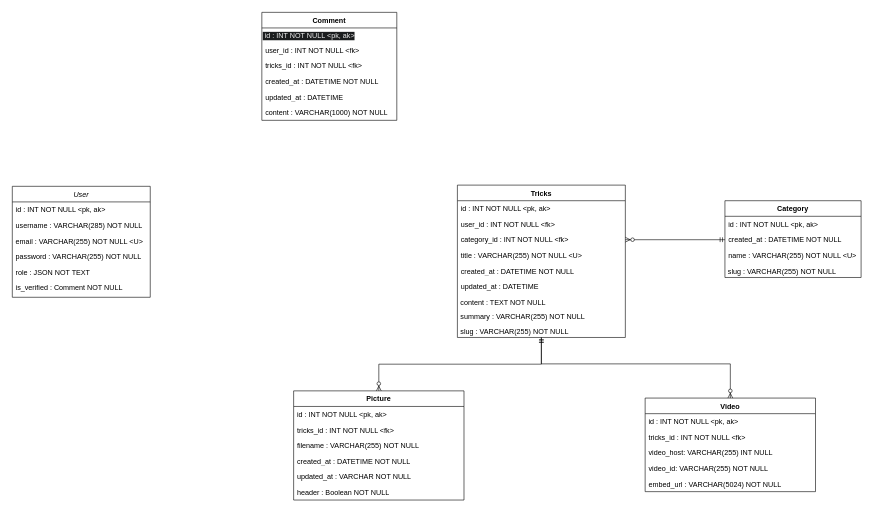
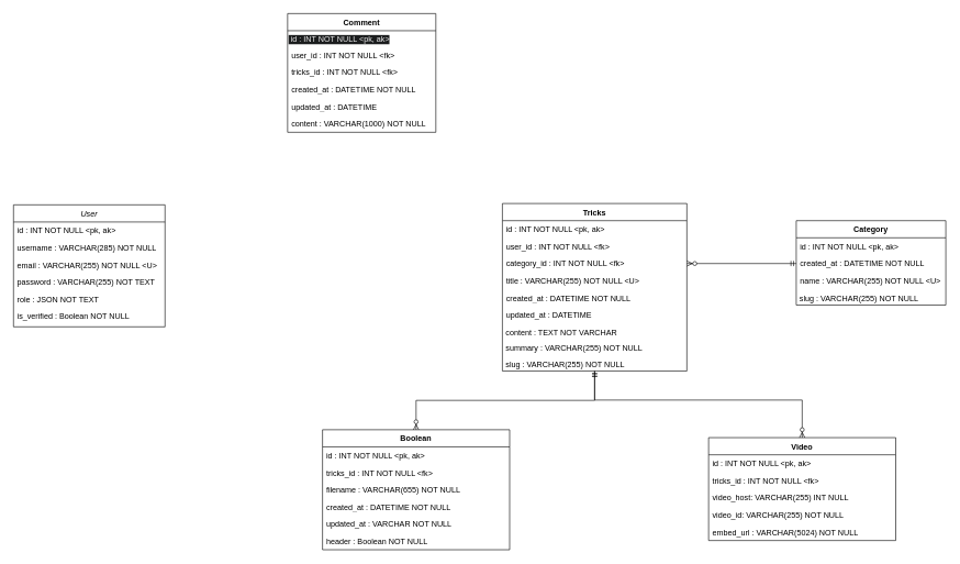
- <mxCell id="6" value="password : VARCHAR(255) NOT NULL" style="text;align=left;verticalAlign=top;spacingLeft=4;spacingRight=4;overflow=hidden;rotatable=0;points=[[0,0.5],[1,0.5]];portConstraint=eastwest;rounded=0;shadow=0;html=0;" parent="2" vertex="1"><mxGeometry y="104" width="230" height="26" as="geometry" /></mxCell>
+ <mxCell id="6" value="password : VARCHAR(255) NOT TEXT" style="text;align=left;verticalAlign=top;spacingLeft=4;spacingRight=4;overflow=hidden;rotatable=0;points=[[0,0.5],[1,0.5]];portConstraint=eastwest;rounded=0;shadow=0;html=0;" parent="2" vertex="1"><mxGeometry y="104" width="230" height="26" as="geometry" /></mxCell>
- <mxCell id="8" value="is_verified : Comment NOT NULL" style="text;align=left;verticalAlign=top;spacingLeft=4;spacingRight=4;overflow=hidden;rotatable=0;points=[[0,0.5],[1,0.5]];portConstraint=eastwest;rounded=0;shadow=0;html=0;" parent="2" vertex="1"><mxGeometry y="156" width="230" height="26" as="geometry" /></mxCell>
+ <mxCell id="8" value="is_verified : Boolean NOT NULL" style="text;align=left;verticalAlign=top;spacingLeft=4;spacingRight=4;overflow=hidden;rotatable=0;points=[[0,0.5],[1,0.5]];portConstraint=eastwest;rounded=0;shadow=0;html=0;" parent="2" vertex="1"><mxGeometry y="156" width="230" height="26" as="geometry" /></mxCell>
- <mxCell id="24" value="&amp;nbsp;content : TEXT NOT NULL" style="text;whiteSpace=wrap;html=1;" parent="17" vertex="1"><mxGeometry y="182" width="280" height="24" as="geometry" /></mxCell>
+ <mxCell id="24" value="&amp;nbsp;content : TEXT NOT VARCHAR" style="text;whiteSpace=wrap;html=1;" parent="17" vertex="1"><mxGeometry y="182" width="280" height="24" as="geometry" /></mxCell>
- <mxCell id="27" value="Picture" style="swimlane;fontStyle=1;align=center;verticalAlign=top;childLayout=stackLayout;horizontal=1;startSize=26;horizontalStack=0;resizeParent=1;resizeParentMax=0;resizeLast=0;collapsible=1;marginBottom=0;whiteSpace=wrap;html=1;" parent="1" vertex="1"><mxGeometry x="489" y="651" width="284" height="182" as="geometry" /></mxCell>
+ <mxCell id="27" value="Boolean" style="swimlane;fontStyle=1;align=center;verticalAlign=top;childLayout=stackLayout;horizontal=1;startSize=26;horizontalStack=0;resizeParent=1;resizeParentMax=0;resizeLast=0;collapsible=1;marginBottom=0;whiteSpace=wrap;html=1;" parent="1" vertex="1"><mxGeometry x="489" y="651" width="284" height="182" as="geometry" /></mxCell>
- <mxCell id="30" value="filename : VARCHAR(255) NOT NULL" style="text;align=left;verticalAlign=top;spacingLeft=4;spacingRight=4;overflow=hidden;rotatable=0;points=[[0,0.5],[1,0.5]];portConstraint=eastwest;rounded=0;shadow=0;html=0;" parent="27" vertex="1"><mxGeometry y="78" width="284" height="26" as="geometry" /></mxCell>
+ <mxCell id="30" value="filename : VARCHAR(655) NOT NULL" style="text;align=left;verticalAlign=top;spacingLeft=4;spacingRight=4;overflow=hidden;rotatable=0;points=[[0,0.5],[1,0.5]];portConstraint=eastwest;rounded=0;shadow=0;html=0;" parent="27" vertex="1"><mxGeometry y="78" width="284" height="26" as="geometry" /></mxCell>
